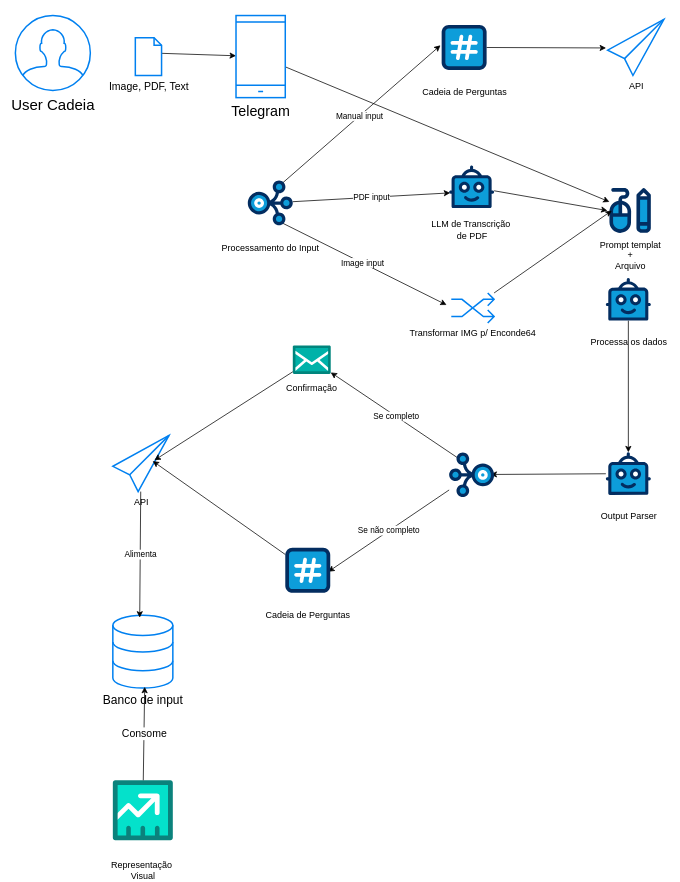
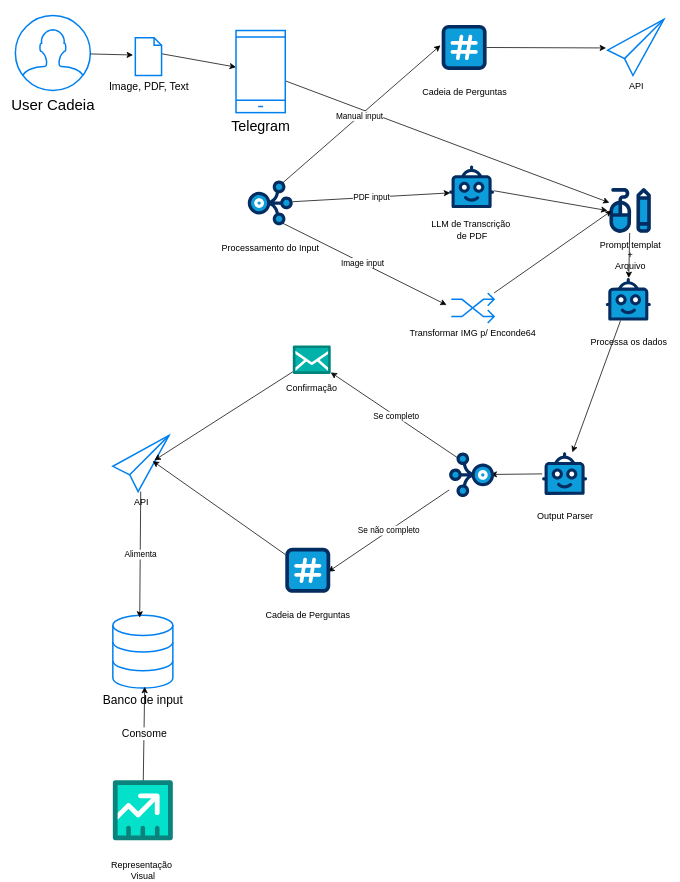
+ <mxCell id="5" style="edgeStyle=none;html=1;entryX=-0.087;entryY=0.458;entryDx=0;entryDy=0;entryPerimeter=0;" parent="2" source="3" target="8" edge="1"><mxGeometry relative="1" as="geometry"><mxPoint x="181.65" y="92.09" as="targetPoint" /></mxGeometry></mxCell>
- <mxCell id="7" value="&lt;font style=&quot;font-size: 19px;&quot;&gt;Telegram&lt;/font&gt;" style="html=1;verticalLabelPosition=bottom;align=center;labelBackgroundColor=#ffffff;verticalAlign=top;strokeWidth=2;strokeColor=#0080F0;shadow=0;dashed=0;shape=mxgraph.ios7.icons.smartphone;" parent="2" vertex="1"><mxGeometry x="314.3" y="20" width="65.7" height="109.5" as="geometry" /></mxCell>
+ <mxCell id="7" value="&lt;font style=&quot;font-size: 19px;&quot;&gt;Telegram&lt;/font&gt;" style="html=1;verticalLabelPosition=bottom;align=center;labelBackgroundColor=#ffffff;verticalAlign=top;strokeWidth=2;strokeColor=#0080F0;shadow=0;dashed=0;shape=mxgraph.ios7.icons.smartphone;" parent="2" vertex="1"><mxGeometry x="314.3" y="40" width="65.7" height="109.5" as="geometry" /></mxCell>
+ <mxCell id="16" style="edgeStyle=none;html=1;" parent="2" source="17" target="24" edge="1"><mxGeometry relative="1" as="geometry"><mxPoint x="737.6" y="450" as="targetPoint" /></mxGeometry></mxCell>
- <mxCell id="26" value="Output Parser" style="verticalLabelPosition=bottom;aspect=fixed;html=1;shape=mxgraph.salesforce.bots;" parent="2" vertex="1"><mxGeometry x="807.6" y="602.5" width="60" height="57" as="geometry" /></mxCell>
+ <mxCell id="26" value="Output Parser" style="verticalLabelPosition=bottom;aspect=fixed;html=1;shape=mxgraph.salesforce.bots;" parent="2" vertex="1"><mxGeometry x="722.6" y="602.5" width="60" height="57" as="geometry" /></mxCell>
